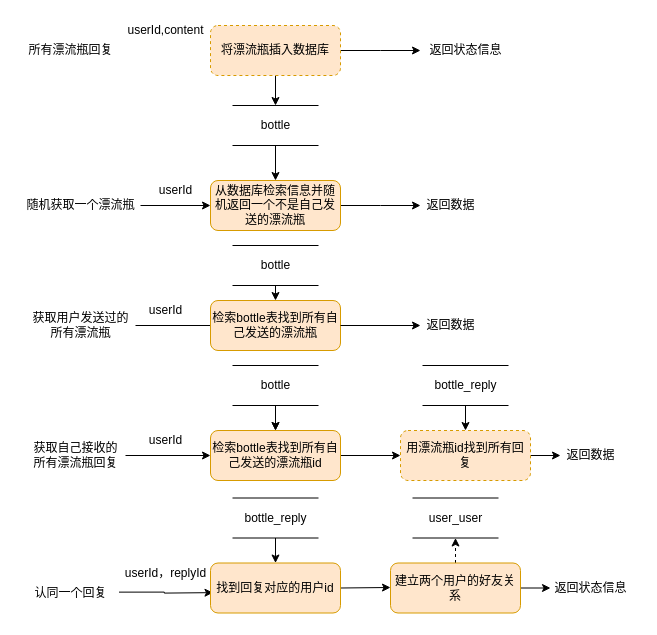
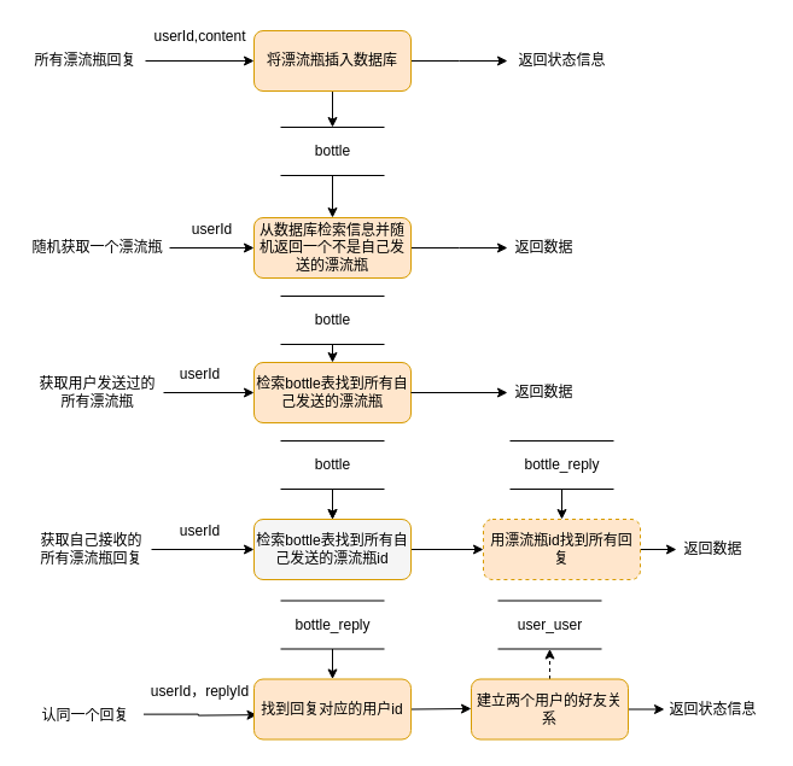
+ <mxCell id="10" style="edgeStyle=orthogonalEdgeStyle;rounded=0;orthogonalLoop=1;jettySize=auto;html=1;" edge="1" parent="1" source="11" target="14"><mxGeometry relative="1" as="geometry" /></mxCell>
- <mxCell id="14" value="将漂流瓶插入数据库" style="rounded=1;whiteSpace=wrap;html=1;fillColor=#ffe6cc;strokeColor=#d79b00;dashed=1;" vertex="1" parent="1"><mxGeometry x="210" y="25" width="130" height="50" as="geometry" /></mxCell>
+ <mxCell id="14" value="将漂流瓶插入数据库" style="rounded=1;whiteSpace=wrap;html=1;fillColor=#ffe6cc;strokeColor=#d79b00;" vertex="1" parent="1"><mxGeometry x="210" y="25" width="130" height="50" as="geometry" /></mxCell>
- <mxCell id="17" style="edgeStyle=orthogonalEdgeStyle;rounded=0;orthogonalLoop=1;jettySize=auto;html=1;endArrow=none;" edge="1" parent="1" source="18" target="19"><mxGeometry relative="1" as="geometry" /></mxCell>
+ <mxCell id="17" style="edgeStyle=orthogonalEdgeStyle;rounded=0;orthogonalLoop=1;jettySize=auto;html=1;" edge="1" parent="1" source="18" target="19"><mxGeometry relative="1" as="geometry" /></mxCell>
- <mxCell id="28" value="检索bottle表找到所有自己发送的漂流瓶id" style="rounded=1;whiteSpace=wrap;html=1;fillColor=#ffe6cc;strokeColor=#d79b00;" vertex="1" parent="1"><mxGeometry x="210" y="430" width="130" height="50" as="geometry" /></mxCell>
+ <mxCell id="28" value="检索bottle表找到所有自己发送的漂流瓶id" style="rounded=1;whiteSpace=wrap;html=1;fillColor=#f5f5f5;strokeColor=#d79b00;" vertex="1" parent="1"><mxGeometry x="210" y="430" width="130" height="50" as="geometry" /></mxCell>
